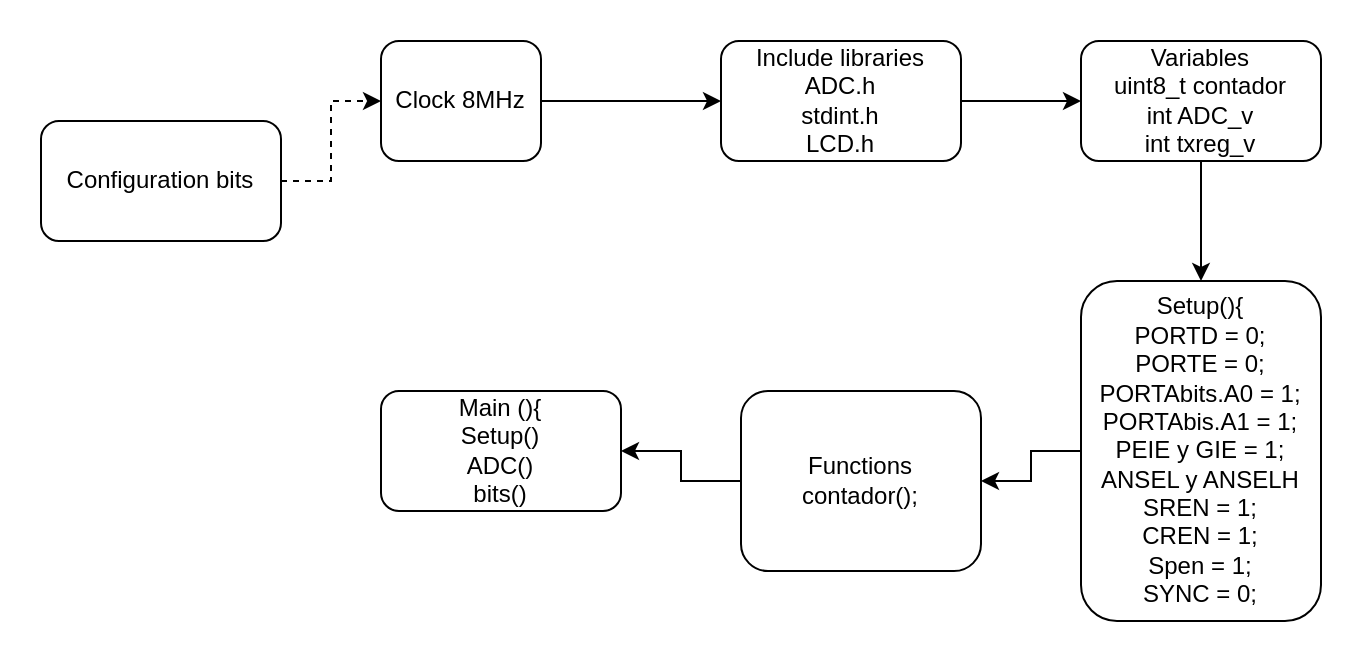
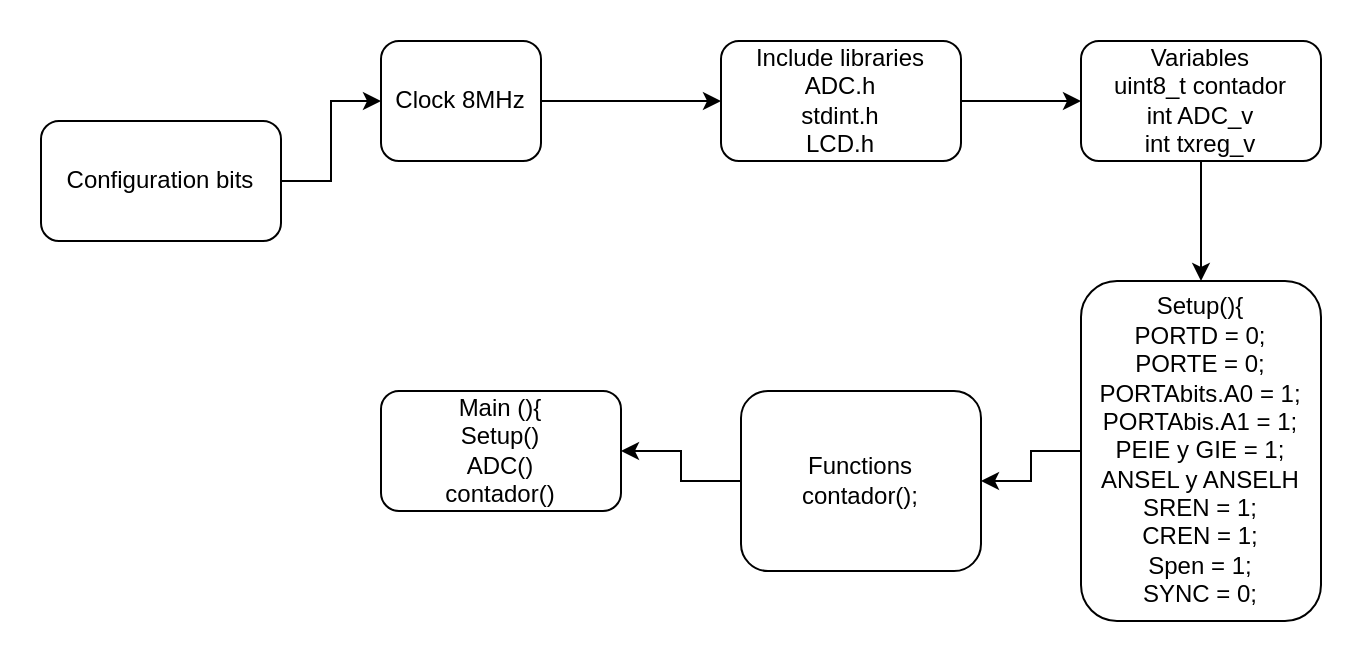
- <mxCell id="2" value="" style="edgeStyle=orthogonalEdgeStyle;rounded=0;orthogonalLoop=1;jettySize=auto;html=1;dashed=1;" edge="1" parent="1" source="3" target="5"><mxGeometry relative="1" as="geometry" /></mxCell>
+ <mxCell id="2" value="" style="edgeStyle=orthogonalEdgeStyle;rounded=0;orthogonalLoop=1;jettySize=auto;html=1;" edge="1" parent="1" source="3" target="5"><mxGeometry relative="1" as="geometry" /></mxCell>
- <mxCell id="14" value="Main (){&lt;br&gt;Setup()&lt;br&gt;ADC()&lt;br&gt;bits()" style="rounded=1;whiteSpace=wrap;html=1;" vertex="1" parent="1"><mxGeometry x="190" y="195" width="120" height="60" as="geometry" /></mxCell>
+ <mxCell id="14" value="Main (){&lt;br&gt;Setup()&lt;br&gt;ADC()&lt;br&gt;contador()" style="rounded=1;whiteSpace=wrap;html=1;" vertex="1" parent="1"><mxGeometry x="190" y="195" width="120" height="60" as="geometry" /></mxCell>
